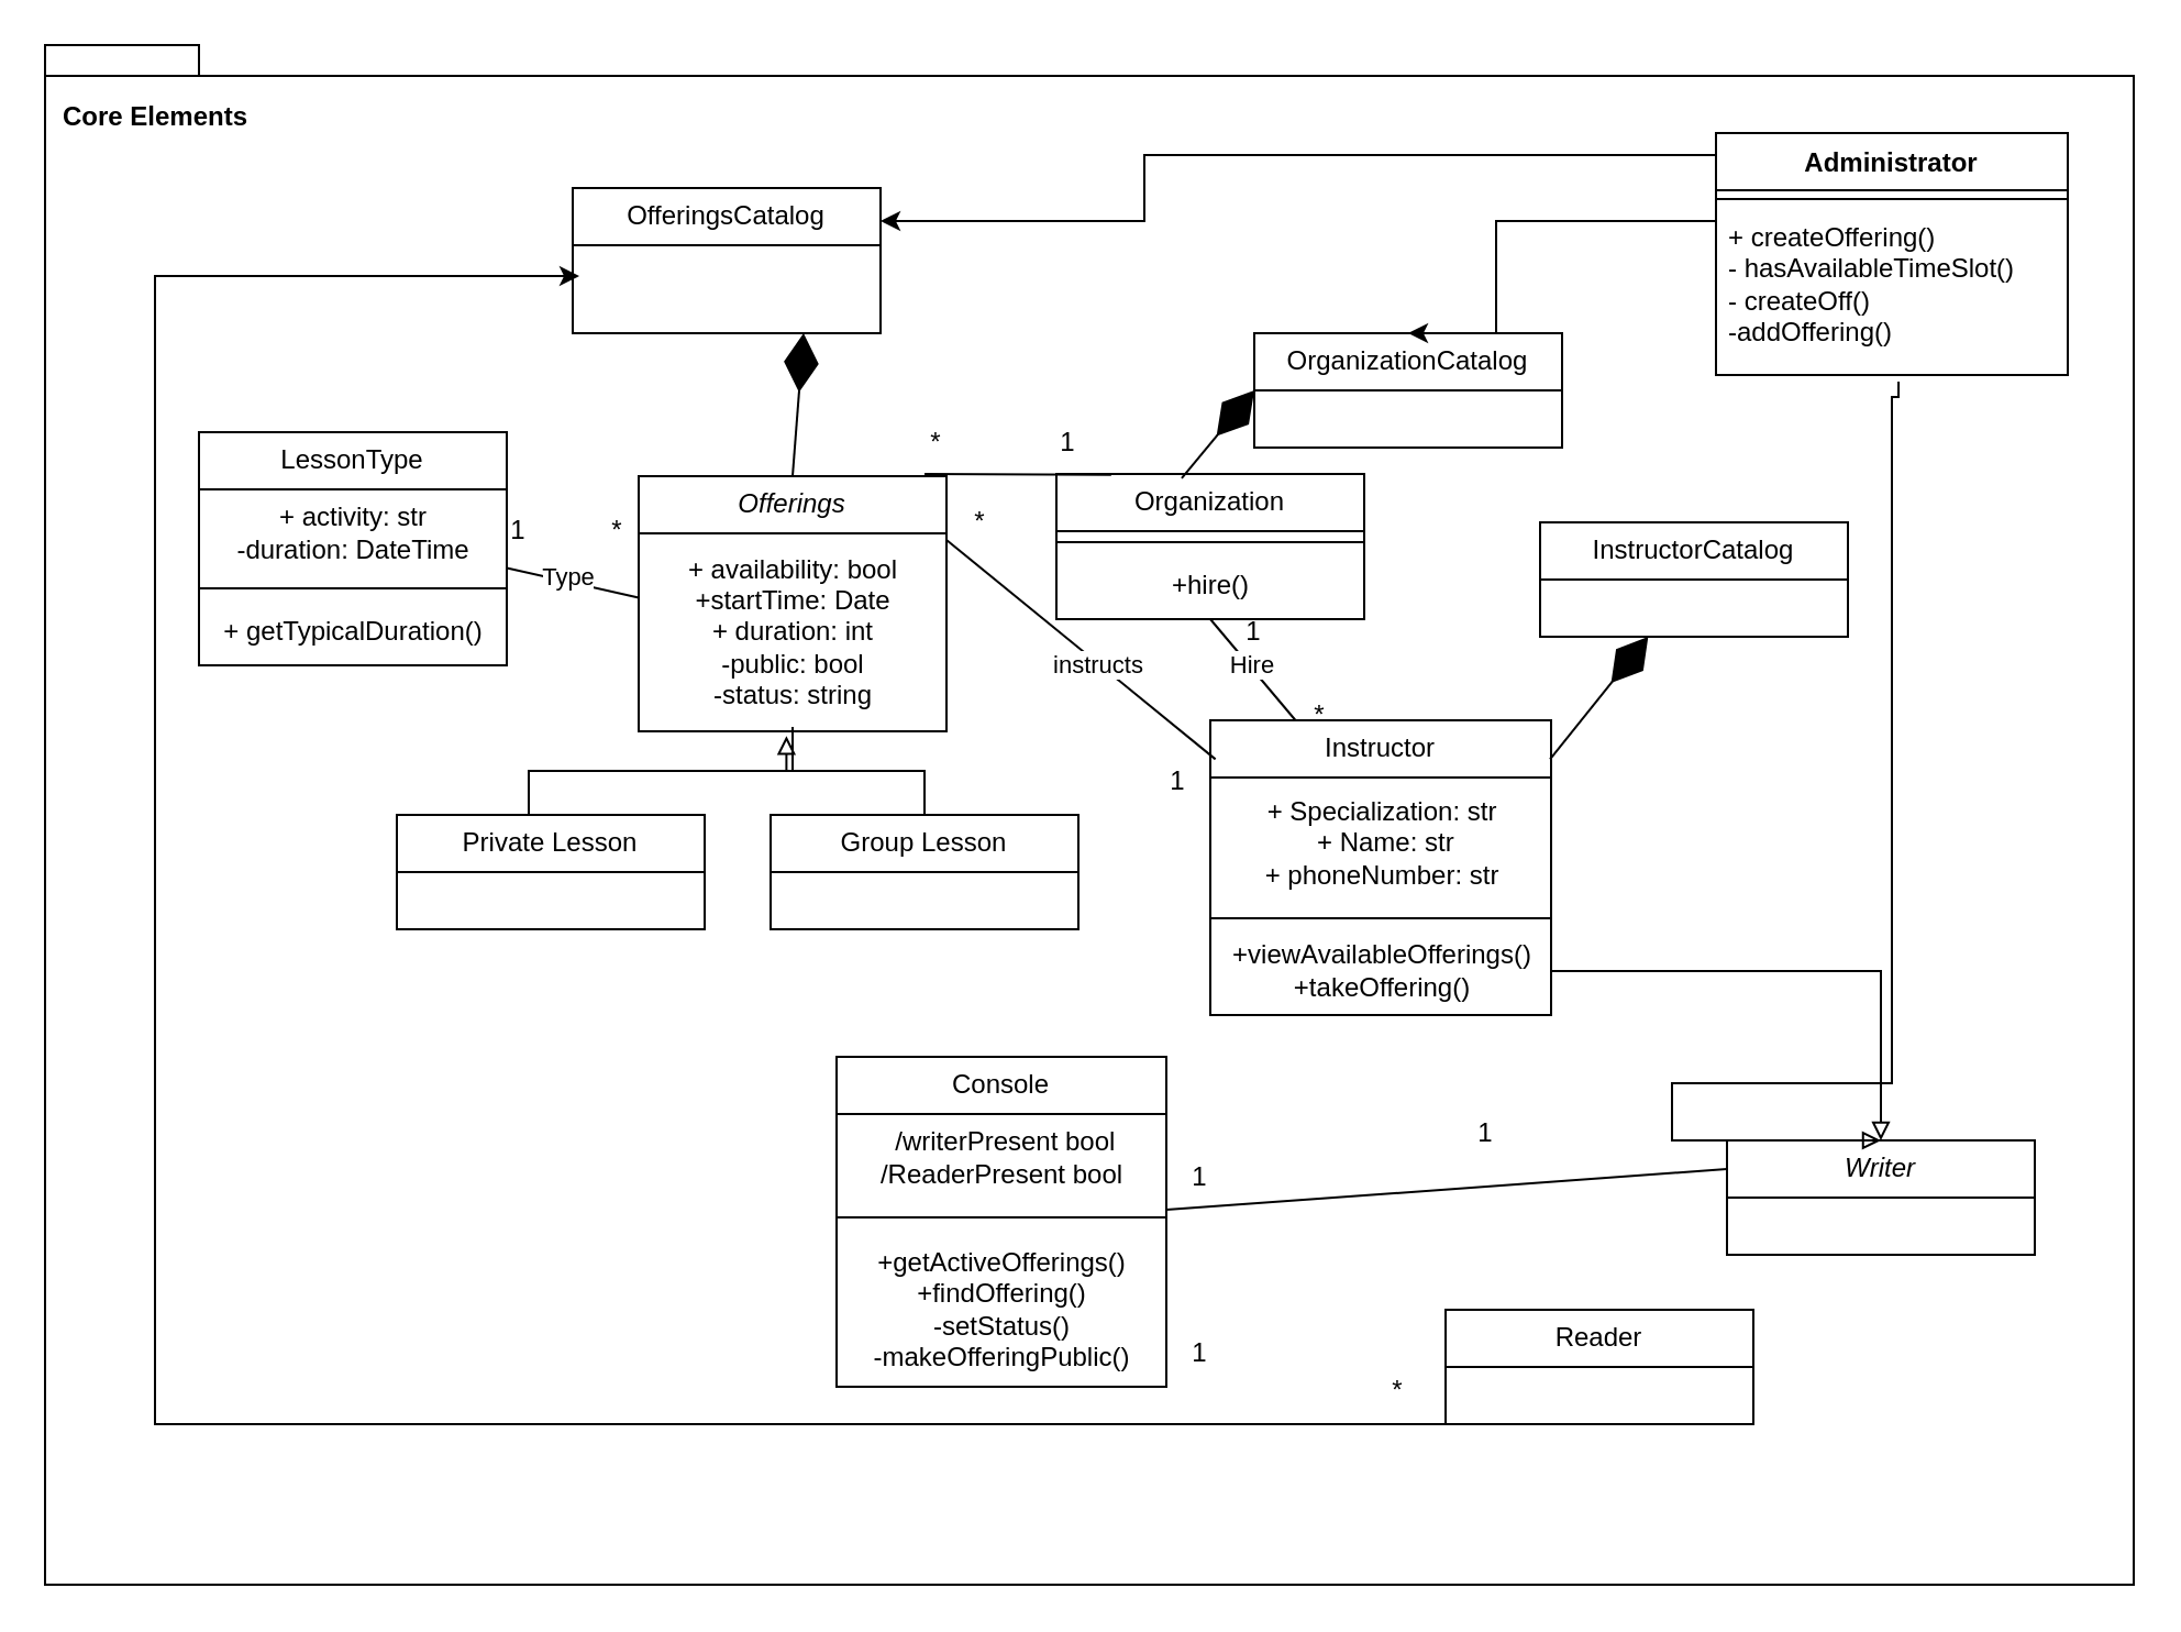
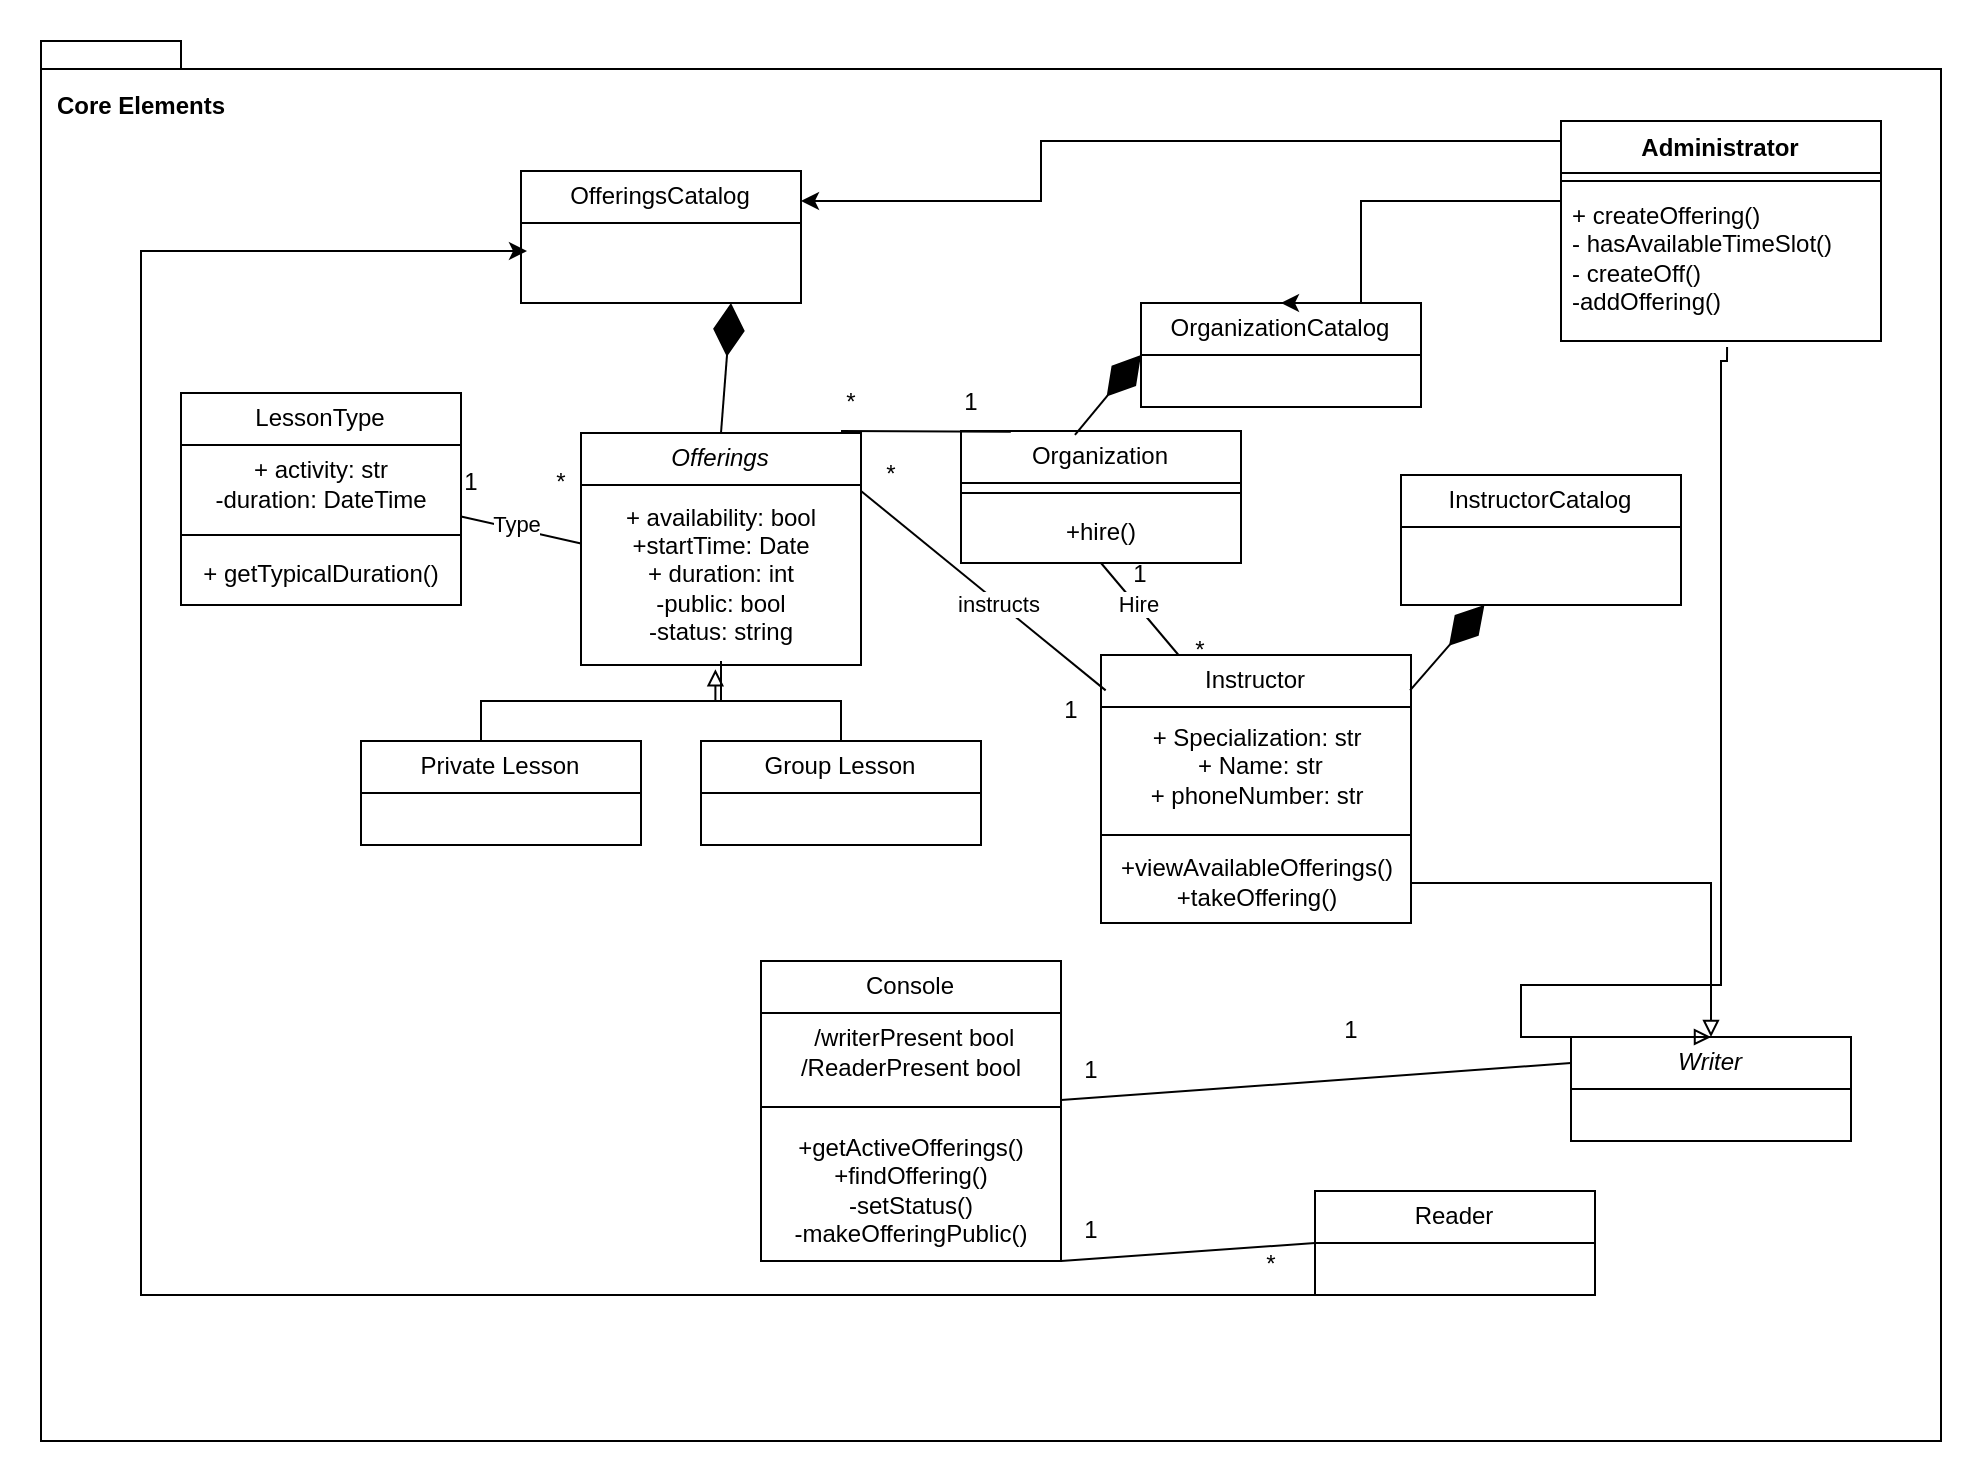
- <mxCell id="21" value="InstructorCatalog" style="swimlane;fontStyle=0;childLayout=stackLayout;horizontal=1;startSize=26;fillColor=none;horizontalStack=0;resizeParent=1;resizeParentMax=0;resizeLast=0;collapsible=1;marginBottom=0;whiteSpace=wrap;html=1;" parent="1" vertex="1"><mxGeometry x="700" y="237" width="140" height="52" as="geometry" /></mxCell>
+ <mxCell id="21" value="InstructorCatalog" style="swimlane;fontStyle=0;childLayout=stackLayout;horizontal=1;startSize=26;fillColor=none;horizontalStack=0;resizeParent=1;resizeParentMax=0;resizeLast=0;collapsible=1;marginBottom=0;whiteSpace=wrap;html=1;" parent="1" vertex="1"><mxGeometry x="700" y="237" width="140" height="65" as="geometry" /></mxCell>
+ <mxCell id="34" value="" style="endArrow=none;html=1;rounded=0;entryX=0;entryY=0.5;entryDx=0;entryDy=0;exitX=1;exitY=1;exitDx=0;exitDy=0;" parent="1" source="27" target="32" edge="1"><mxGeometry width="50" height="50" relative="1" as="geometry"><mxPoint x="533" y="612.99" as="sourcePoint" /><mxPoint x="570" y="520" as="targetPoint" /></mxGeometry></mxCell>
